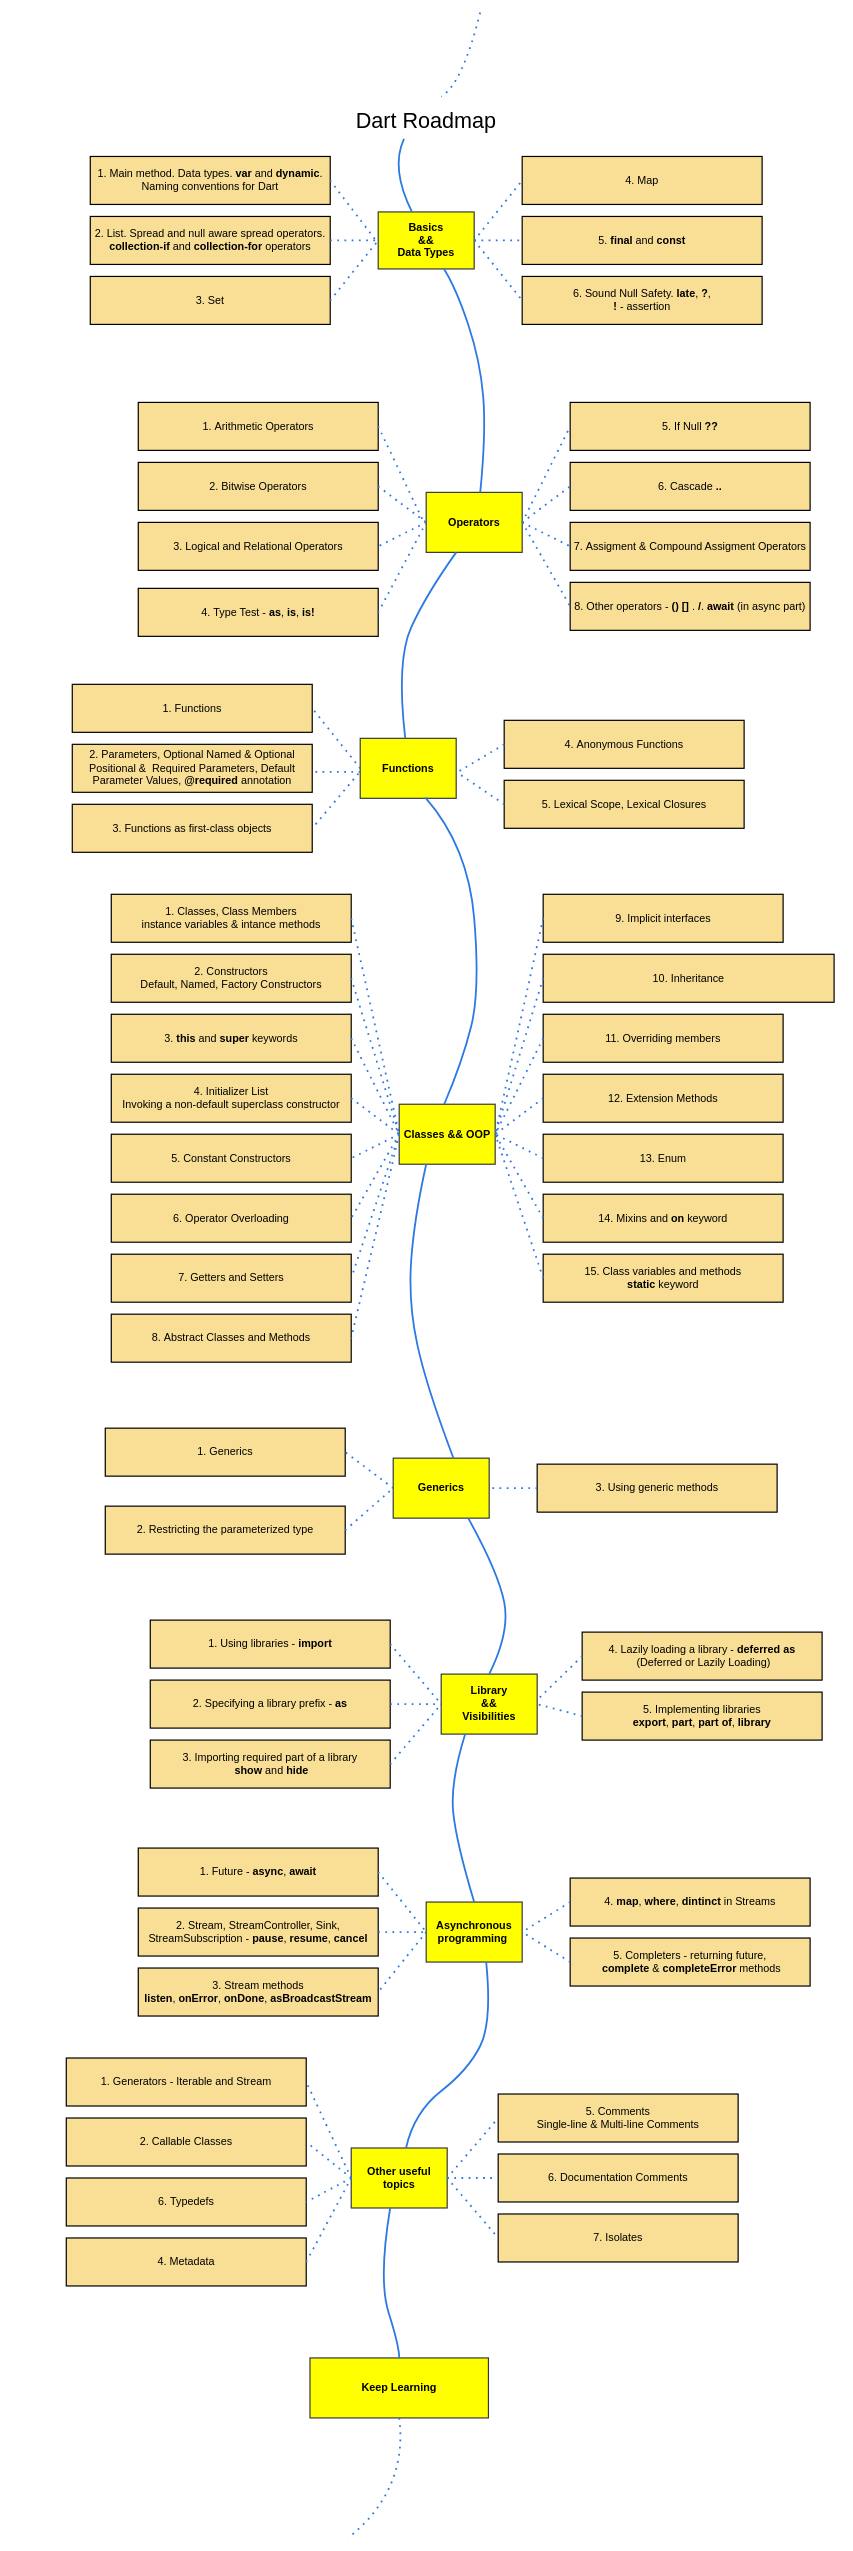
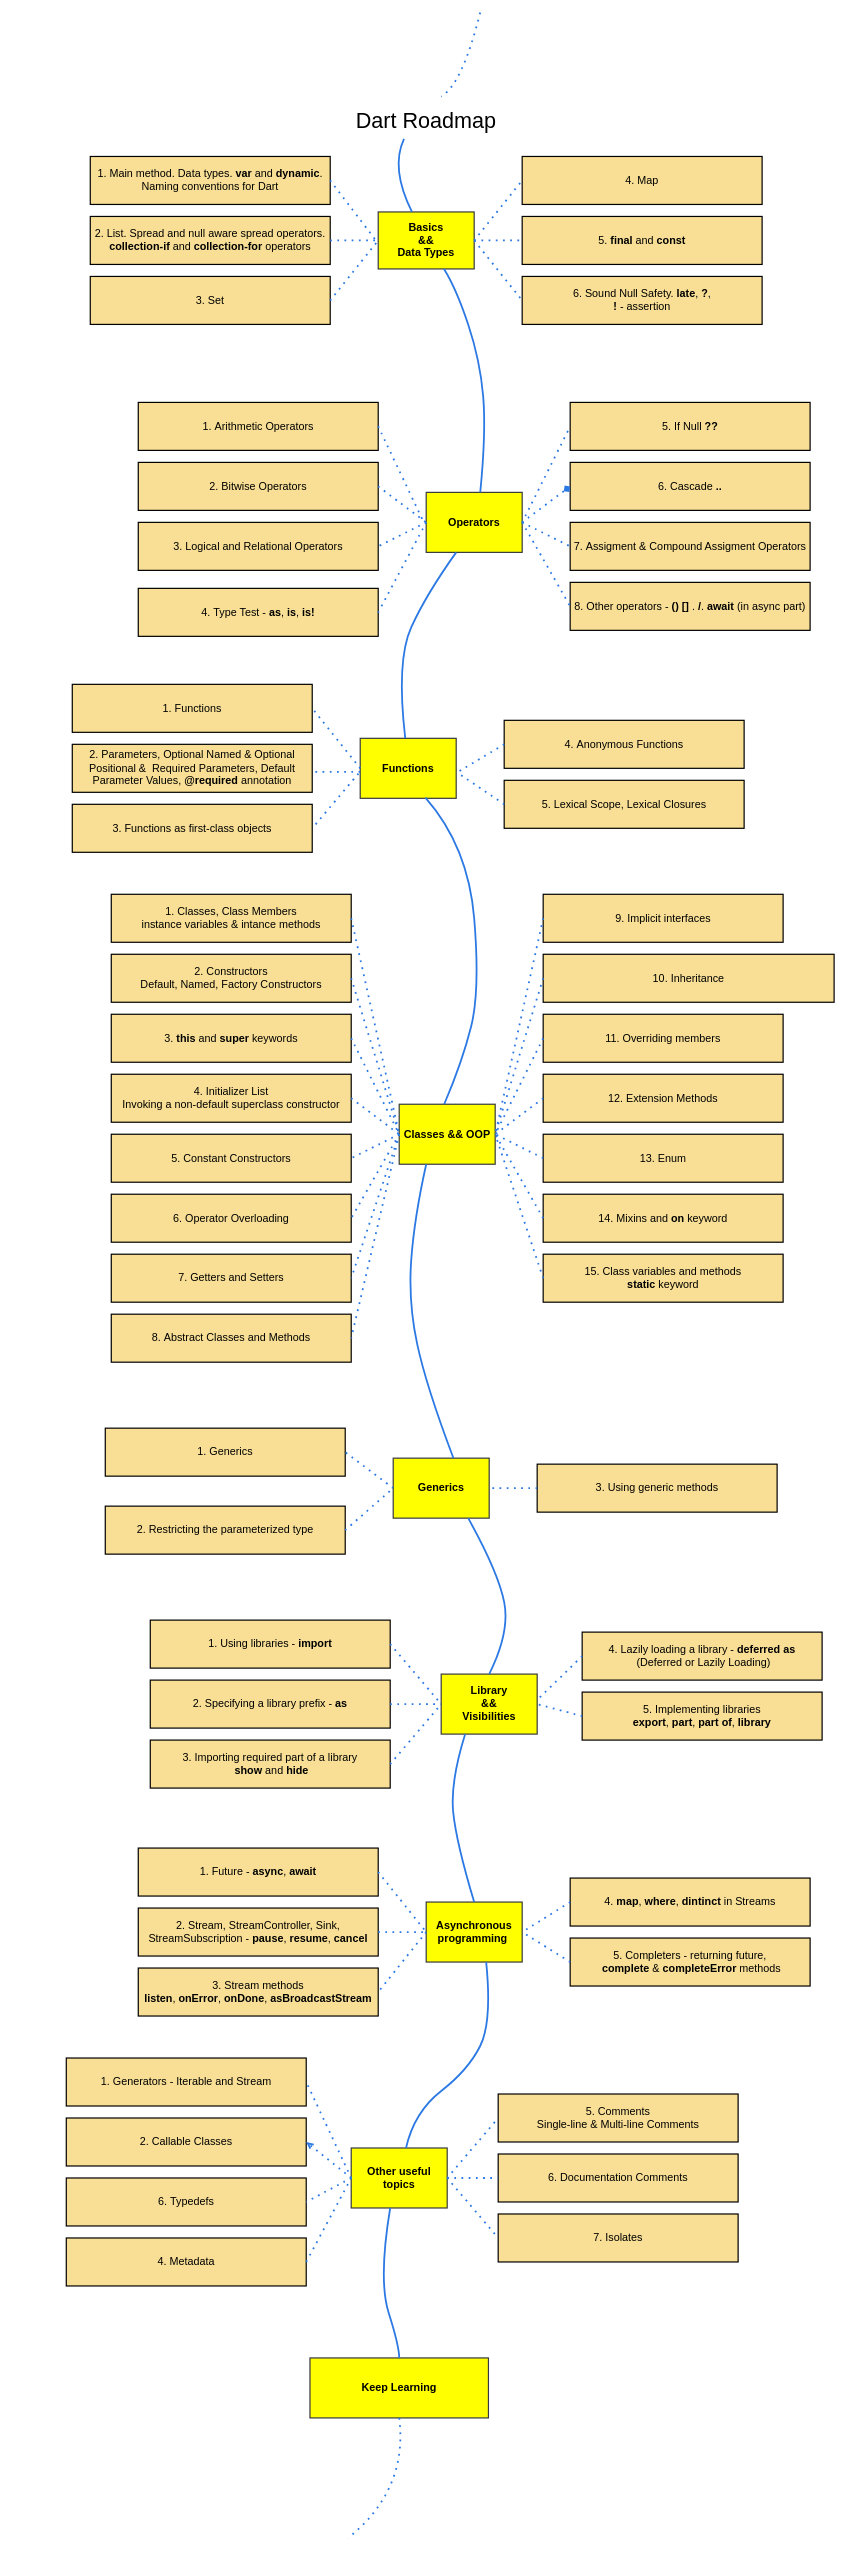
- <mxCell id="36" value="" style="endArrow=none;dashed=1;html=1;dashPattern=1 3;strokeWidth=3;exitX=1;exitY=0.5;exitDx=0;exitDy=0;strokeColor=#2c79e4;curved=1;entryX=0;entryY=0.5;entryDx=0;entryDy=0;" edge="1" parent="1" source="21" target="32"><mxGeometry width="50" height="50" relative="1" as="geometry"><mxPoint x="880" y="880" as="sourcePoint" /><mxPoint x="960" y="720" as="targetPoint" /></mxGeometry></mxCell>
+ <mxCell id="36" value="" style="endArrow=diamond;dashed=1;html=1;dashPattern=1 3;strokeWidth=3;exitX=1;exitY=0.5;exitDx=0;exitDy=0;strokeColor=#2c79e4;curved=1;entryX=0;entryY=0.5;entryDx=0;entryDy=0;" edge="1" parent="1" source="21" target="32"><mxGeometry width="50" height="50" relative="1" as="geometry"><mxPoint x="880" y="880" as="sourcePoint" /><mxPoint x="960" y="720" as="targetPoint" /></mxGeometry></mxCell>
- <mxCell id="126" value="" style="endArrow=none;dashed=1;html=1;dashPattern=1 3;strokeWidth=3;strokeColor=#2c79e4;curved=1;exitX=0;exitY=0.5;exitDx=0;exitDy=0;entryX=1;entryY=0.5;entryDx=0;entryDy=0;" edge="1" parent="1" source="116" target="117"><mxGeometry width="50" height="50" relative="1" as="geometry"><mxPoint x="595" y="3640" as="sourcePoint" /><mxPoint x="520" y="3480" as="targetPoint" /></mxGeometry></mxCell>
+ <mxCell id="126" value="" style="endArrow=open;dashed=1;html=1;dashPattern=1 3;strokeWidth=3;strokeColor=#2c79e4;curved=1;exitX=0;exitY=0.5;exitDx=0;exitDy=0;entryX=1;entryY=0.5;entryDx=0;entryDy=0;" edge="1" parent="1" source="116" target="117"><mxGeometry width="50" height="50" relative="1" as="geometry"><mxPoint x="595" y="3640" as="sourcePoint" /><mxPoint x="520" y="3480" as="targetPoint" /></mxGeometry></mxCell>
